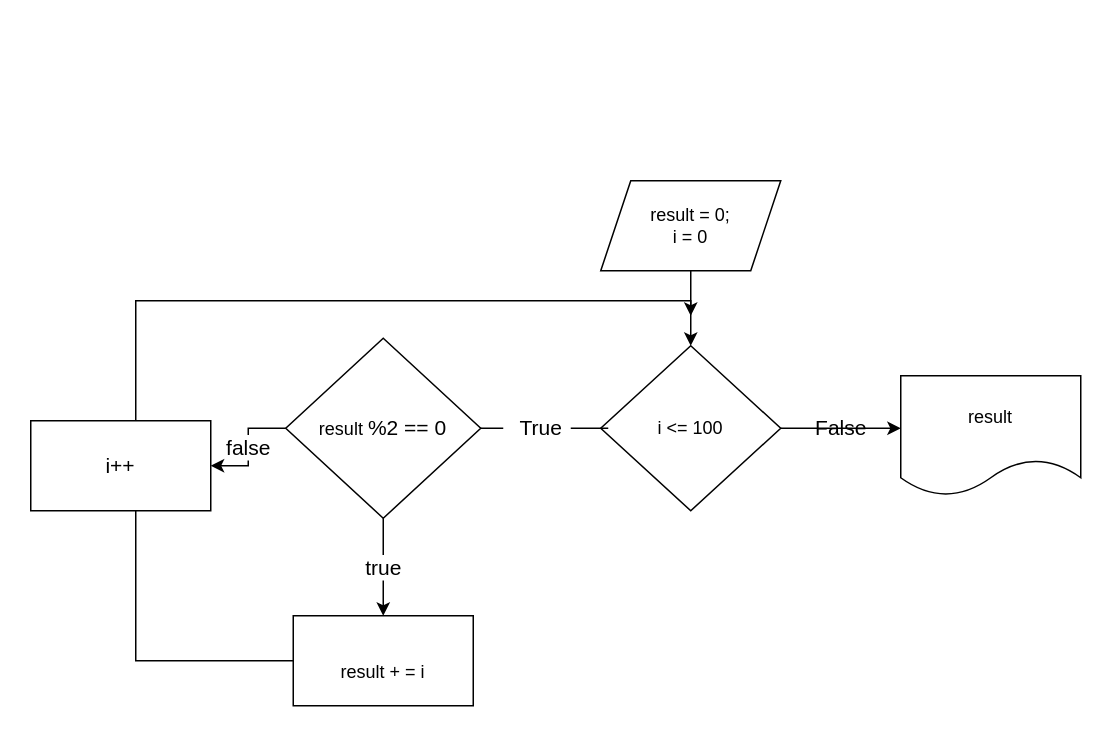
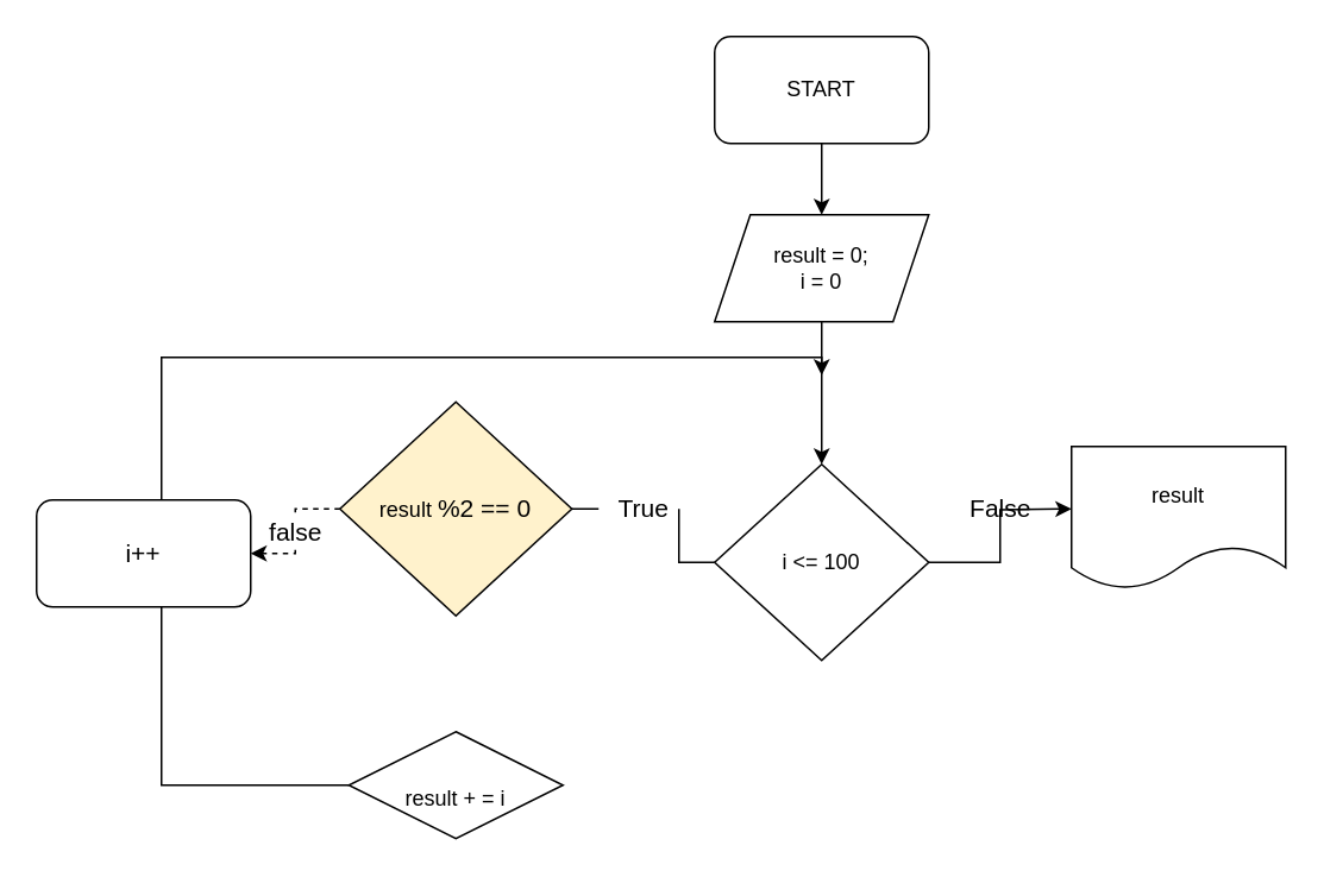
+ <mxCell id="3" value="START" style="rounded=1;whiteSpace=wrap;html=1;" vertex="1" parent="1"><mxGeometry x="400" y="20" width="120" height="60" as="geometry" /></mxCell>
+ <mxCell id="2" style="edgeStyle=orthogonalEdgeStyle;rounded=0;orthogonalLoop=1;jettySize=auto;html=1;exitX=0.5;exitY=1;exitDx=0;exitDy=0;entryX=0.5;entryY=0;entryDx=0;entryDy=0;" edge="1" parent="1" source="3" target="5"><mxGeometry relative="1" as="geometry" /></mxCell>
- <mxCell id="14" value="false" style="edgeStyle=orthogonalEdgeStyle;rounded=0;orthogonalLoop=1;jettySize=auto;html=1;entryX=1;entryY=0.5;entryDx=0;entryDy=0;fontSize=14;" edge="1" parent="1" source="15" target="18"><mxGeometry relative="1" as="geometry" /></mxCell>
+ <mxCell id="14" value="false" style="edgeStyle=orthogonalEdgeStyle;rounded=0;orthogonalLoop=1;jettySize=auto;html=1;entryX=1;entryY=0.5;entryDx=0;entryDy=0;fontSize=14;dashed=1;" edge="1" parent="1" source="15" target="18"><mxGeometry relative="1" as="geometry" /></mxCell>
- <mxCell id="15" value="&lt;span style=&quot;font-size: 12px;&quot;&gt;result&amp;nbsp;&lt;/span&gt;%2 == 0" style="rhombus;whiteSpace=wrap;html=1;fontSize=14;" vertex="1" parent="1"><mxGeometry x="190" y="225" width="130" height="120" as="geometry" /></mxCell>
+ <mxCell id="15" value="&lt;span style=&quot;font-size: 12px;&quot;&gt;result&amp;nbsp;&lt;/span&gt;%2 == 0" style="rhombus;whiteSpace=wrap;html=1;fontSize=14;fillColor=#fff2cc;" vertex="1" parent="1"><mxGeometry x="190" y="225" width="130" height="120" as="geometry" /></mxCell>
- <mxCell id="8" value="i &amp;lt;= 100" style="rhombus;whiteSpace=wrap;html=1;" vertex="1" parent="1"><mxGeometry x="400" y="230" width="120" height="110" as="geometry" /></mxCell>
+ <mxCell id="8" value="i &amp;lt;= 100" style="rhombus;whiteSpace=wrap;html=1;" vertex="1" parent="1"><mxGeometry x="400" y="260" width="120" height="110" as="geometry" /></mxCell>
- <mxCell id="18" value="i++" style="rounded=0;whiteSpace=wrap;html=1;fontSize=14;" vertex="1" parent="1"><mxGeometry x="20" y="280" width="120" height="60" as="geometry" /></mxCell>
+ <mxCell id="18" value="i++" style="whiteSpace=wrap;html=1;fontSize=14;rounded=1;" vertex="1" parent="1"><mxGeometry x="20" y="280" width="120" height="60" as="geometry" /></mxCell>
- <mxCell id="13" value="true" style="edgeStyle=orthogonalEdgeStyle;rounded=0;orthogonalLoop=1;jettySize=auto;html=1;entryX=0.5;entryY=0;entryDx=0;entryDy=0;fontSize=14;" edge="1" parent="1" source="15" target="10"><mxGeometry relative="1" as="geometry"><Array as="points"><mxPoint x="255" y="380" /><mxPoint x="255" y="380" /></Array></mxGeometry></mxCell>
- <mxCell id="10" value="&lt;br&gt;result + = i" style="rounded=0;whiteSpace=wrap;html=1;" vertex="1" parent="1"><mxGeometry x="195" y="410" width="120" height="60" as="geometry" /></mxCell>
+ <mxCell id="10" value="&lt;br&gt;result + = i" style="rhombus;whiteSpace=wrap;html=1;" vertex="1" parent="1"><mxGeometry x="195" y="410" width="120" height="60" as="geometry" /></mxCell>
